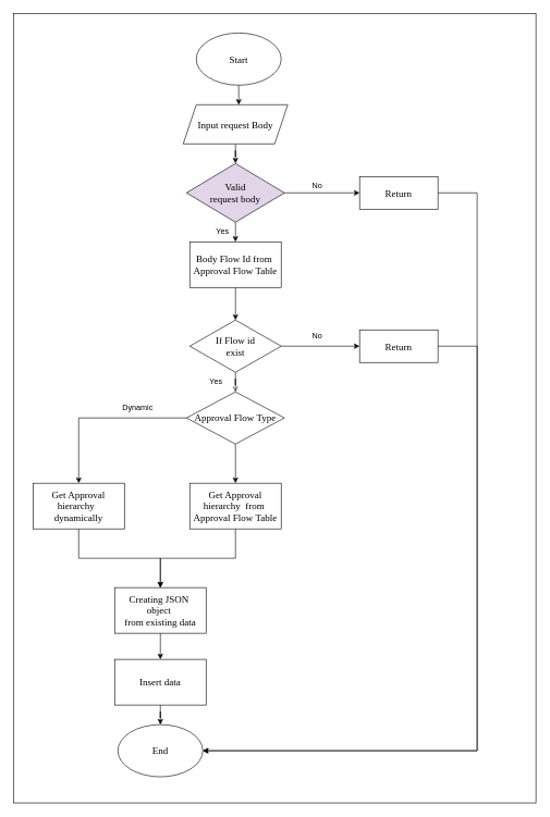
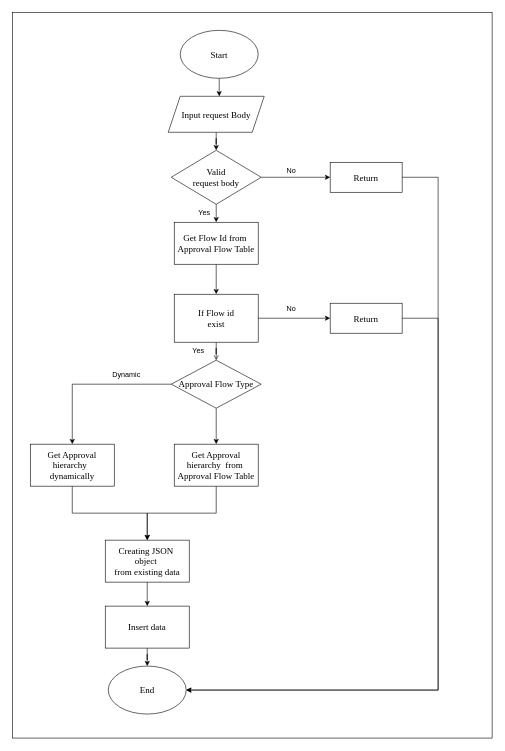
- <mxCell id="9" value="&lt;font style=&quot;font-size: 15px;&quot; face=&quot;Times New Roman&quot;&gt;Valid&lt;br&gt;request body&lt;/font&gt;" style="rhombus;whiteSpace=wrap;html=1;fillColor=#e1d5e7;" vertex="1" parent="1"><mxGeometry x="285" y="250" width="150" height="90" as="geometry" /></mxCell>
+ <mxCell id="9" value="&lt;font style=&quot;font-size: 15px;&quot; face=&quot;Times New Roman&quot;&gt;Valid&lt;br&gt;request body&lt;/font&gt;" style="rhombus;whiteSpace=wrap;html=1;" vertex="1" parent="1"><mxGeometry x="285" y="250" width="150" height="90" as="geometry" /></mxCell>
- <mxCell id="12" value="&lt;font face=&quot;Times New Roman&quot; style=&quot;font-size: 15px;&quot;&gt;Body Flow Id from&amp;nbsp;&lt;br&gt;Approval Flow Table&lt;/font&gt;" style="rounded=0;whiteSpace=wrap;html=1;" vertex="1" parent="1"><mxGeometry x="290" y="370" width="140" height="70" as="geometry" /></mxCell>
+ <mxCell id="12" value="&lt;font face=&quot;Times New Roman&quot; style=&quot;font-size: 15px;&quot;&gt;Get Flow Id from&amp;nbsp;&lt;br&gt;Approval Flow Table&lt;/font&gt;" style="rounded=0;whiteSpace=wrap;html=1;" vertex="1" parent="1"><mxGeometry x="290" y="370" width="140" height="70" as="geometry" /></mxCell>
- <mxCell id="15" value="&lt;font face=&quot;Times New Roman&quot; style=&quot;font-size: 15px;&quot;&gt;If Flow id &lt;br&gt;exist&lt;/font&gt;" style="rhombus;whiteSpace=wrap;html=1;" vertex="1" parent="1"><mxGeometry x="290" y="490" width="140" height="80" as="geometry" /></mxCell>
+ <mxCell id="15" value="&lt;font face=&quot;Times New Roman&quot; style=&quot;font-size: 15px;&quot;&gt;If Flow id &lt;br&gt;exist&lt;/font&gt;" style="whiteSpace=wrap;html=1;rounded=0;" vertex="1" parent="1"><mxGeometry x="290" y="490" width="140" height="80" as="geometry" /></mxCell>
